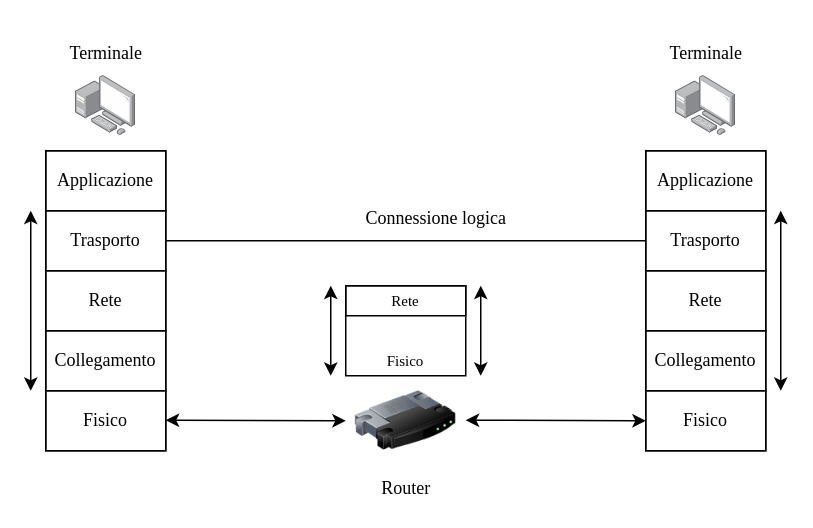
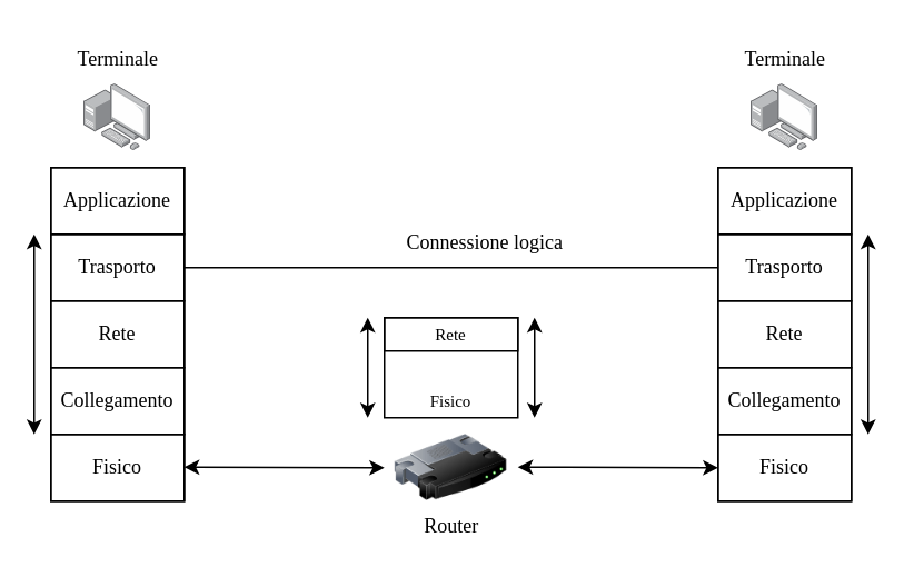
- <mxCell id="25" value="Router" style="text;html=1;align=center;verticalAlign=middle;resizable=0;points=[];autosize=1;strokeColor=none;fillColor=none;fontFamily=Times New Roman;" parent="1" vertex="1"><mxGeometry x="240" y="310" width="60" height="30" as="geometry" /></mxCell>
+ <mxCell id="25" value="Router" style="text;html=1;align=center;verticalAlign=middle;resizable=0;points=[];autosize=1;strokeColor=none;fillColor=none;fontFamily=Times New Roman;" parent="1" vertex="1"><mxGeometry x="240" y="300" width="60" height="30" as="geometry" /></mxCell>
